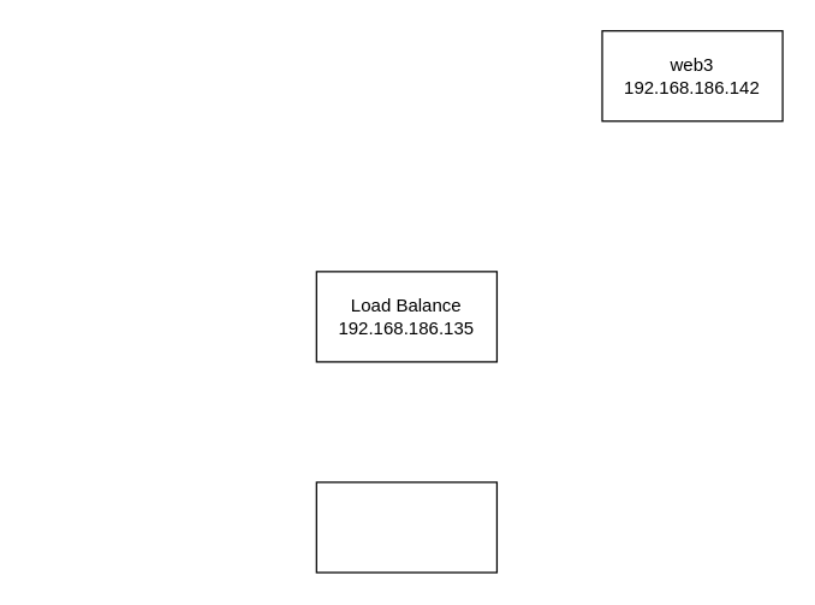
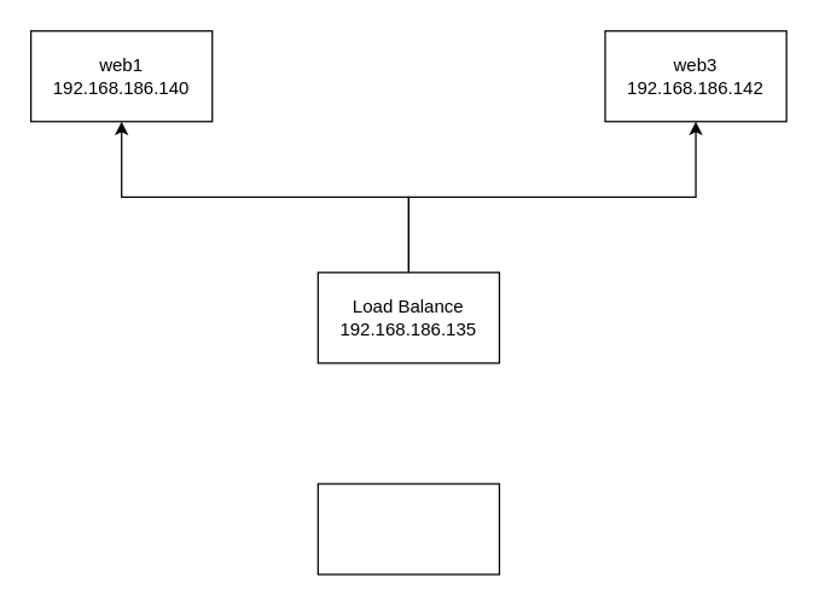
+ <mxCell id="2" value="web1&lt;br&gt;192.168.186.140" style="rounded=0;whiteSpace=wrap;html=1;" parent="1" vertex="1"><mxGeometry x="20" y="20" width="120" height="60" as="geometry" /></mxCell>
+ <mxCell id="4" style="edgeStyle=orthogonalEdgeStyle;rounded=0;orthogonalLoop=1;jettySize=auto;html=1;exitX=0.5;exitY=0;exitDx=0;exitDy=0;entryX=0.5;entryY=1;entryDx=0;entryDy=0;" edge="1" parent="1" source="6" target="2"><mxGeometry relative="1" as="geometry" /></mxCell>
+ <mxCell id="5" style="edgeStyle=orthogonalEdgeStyle;rounded=0;orthogonalLoop=1;jettySize=auto;html=1;exitX=0.5;exitY=0;exitDx=0;exitDy=0;entryX=0.5;entryY=1;entryDx=0;entryDy=0;" edge="1" parent="1" source="6" target="3"><mxGeometry relative="1" as="geometry" /></mxCell>
